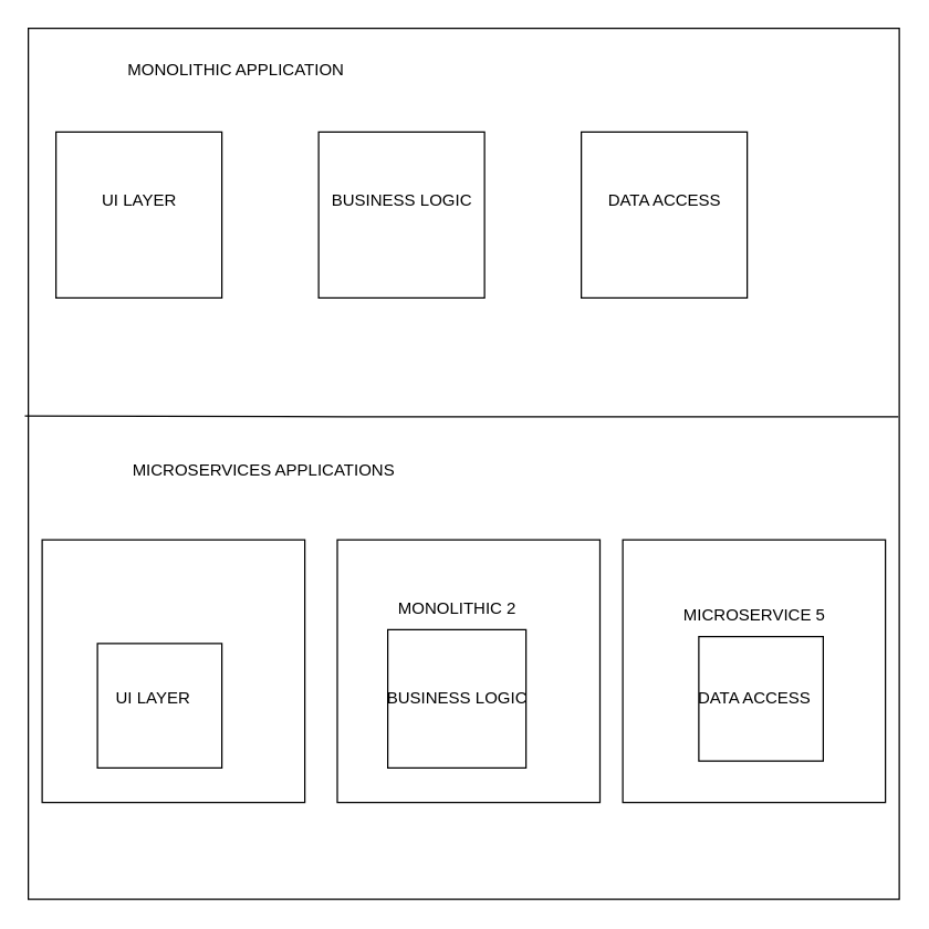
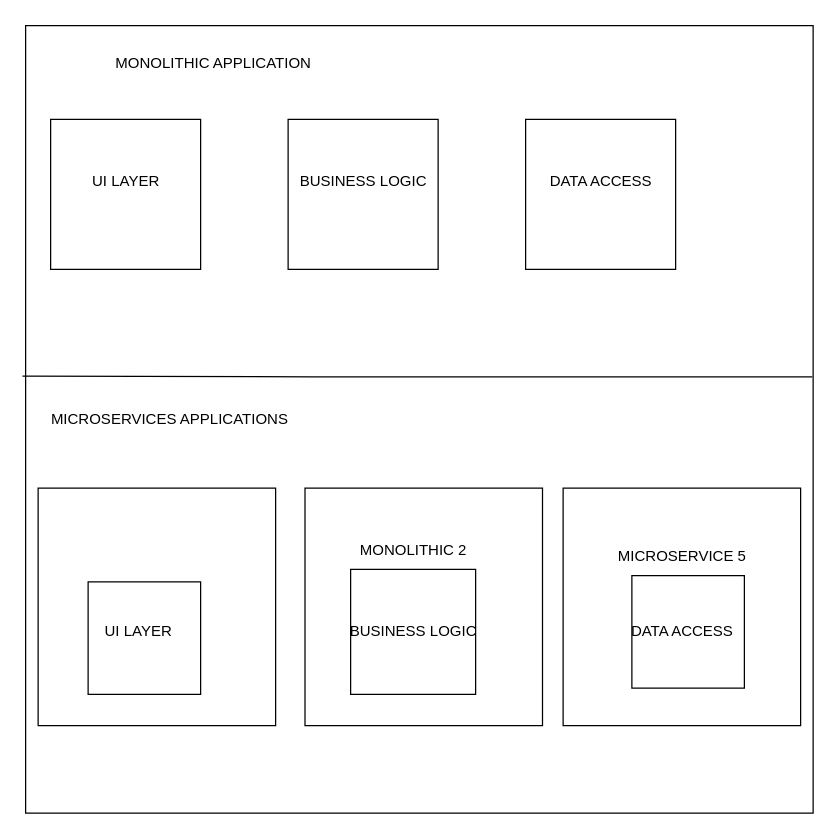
- <mxCell id="10" value="MICROSERVICES APPLICATIONS&lt;br&gt;" style="text;html=1;align=center;verticalAlign=middle;resizable=0;points=[];autosize=1;strokeColor=none;fillColor=none;" parent="1" vertex="1"><mxGeometry x="85" y="325" width="210" height="30" as="geometry" /></mxCell>
+ <mxCell id="10" value="MICROSERVICES APPLICATIONS&lt;br&gt;" style="text;html=1;align=center;verticalAlign=middle;resizable=0;points=[];autosize=1;strokeColor=none;fillColor=none;" parent="1" vertex="1"><mxGeometry x="30" y="320" width="210" height="30" as="geometry" /></mxCell>
